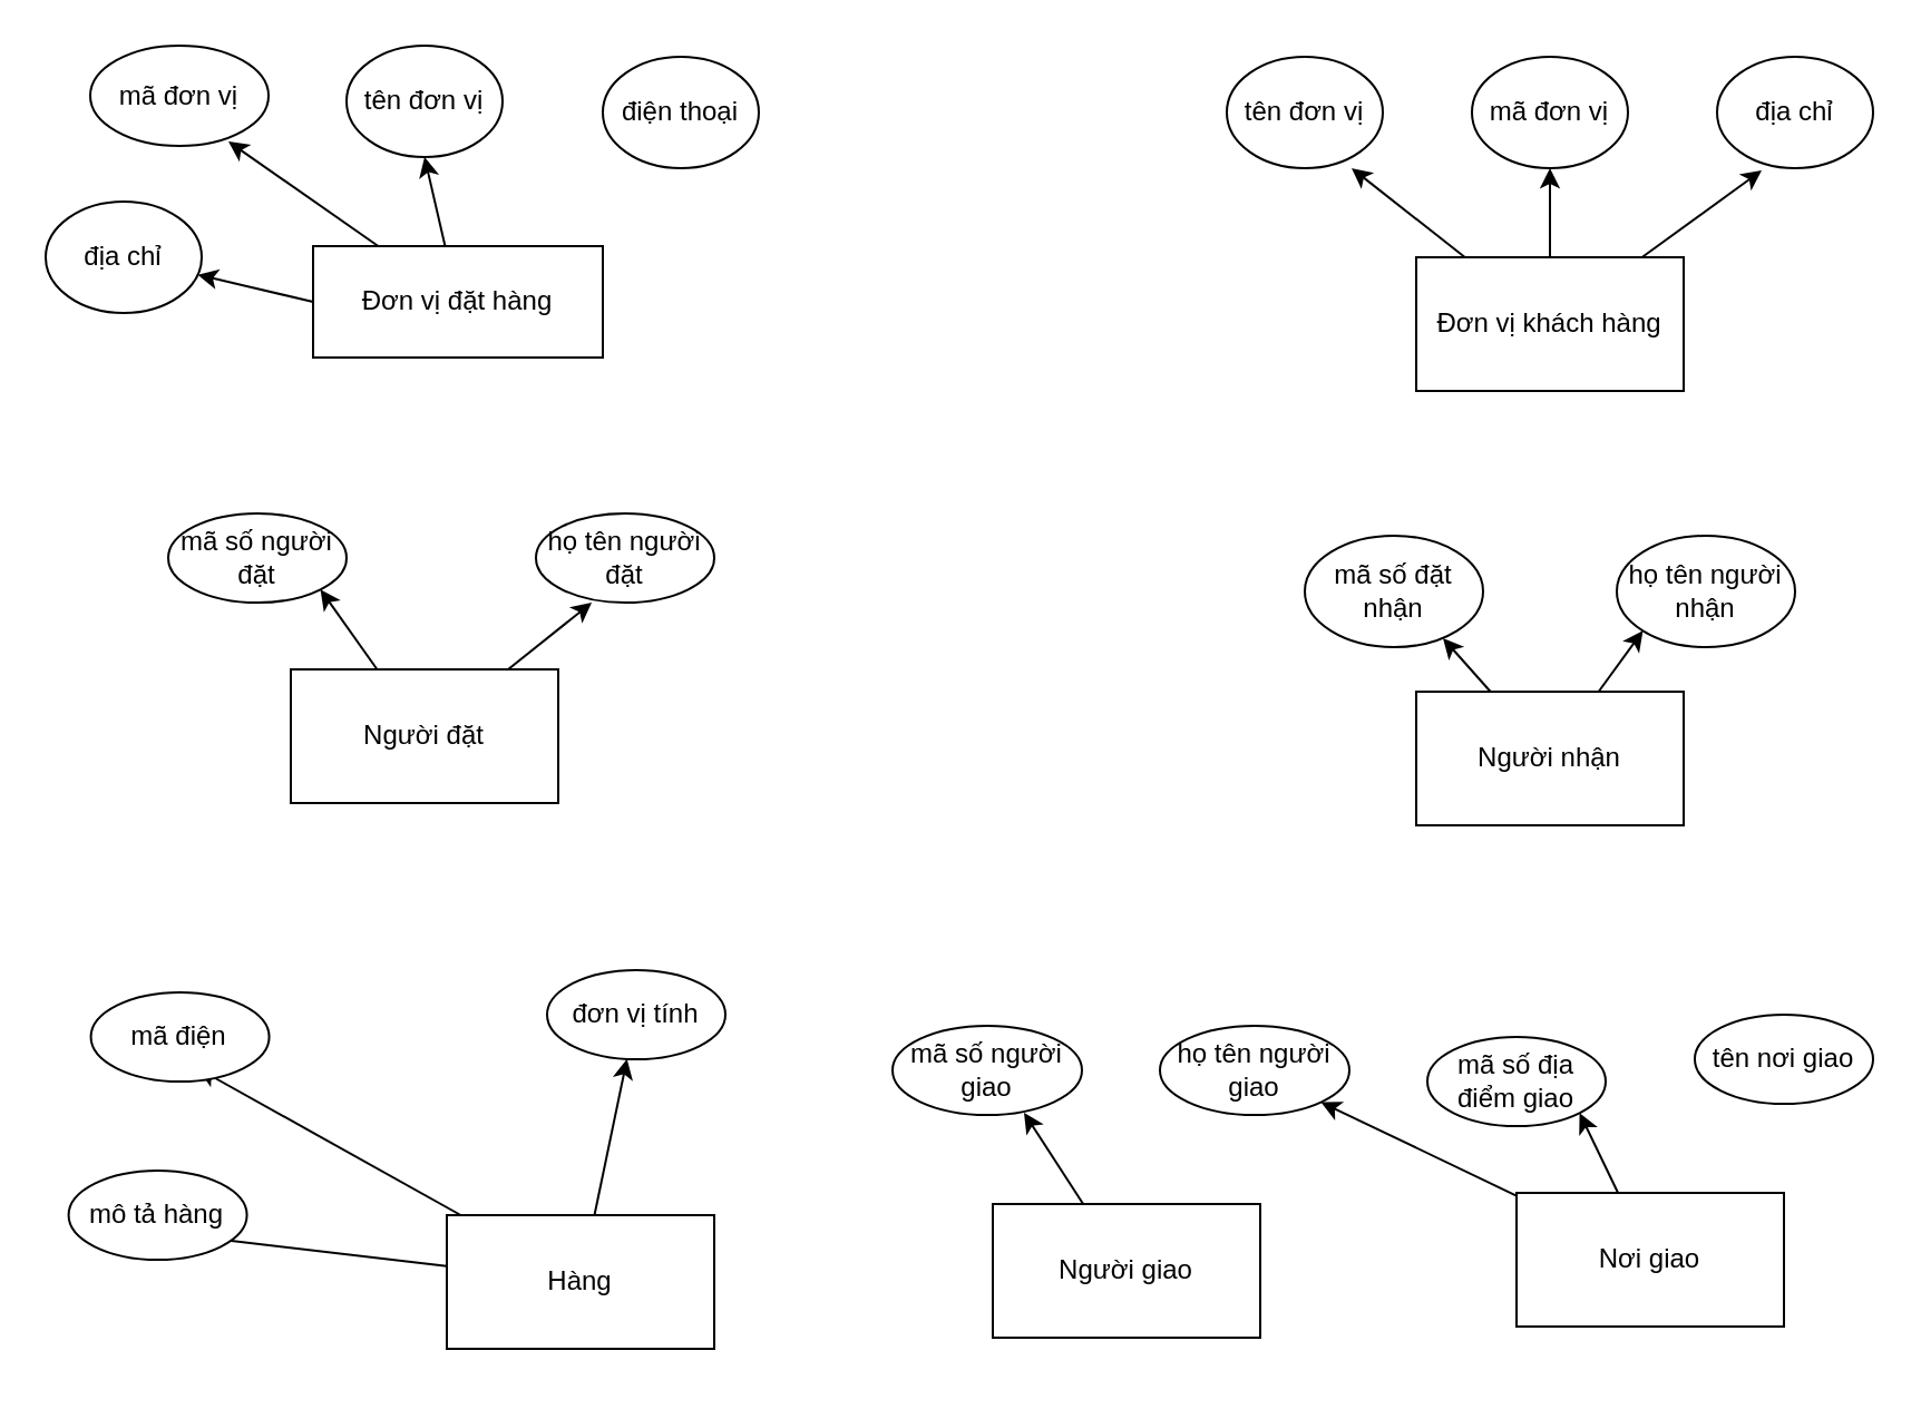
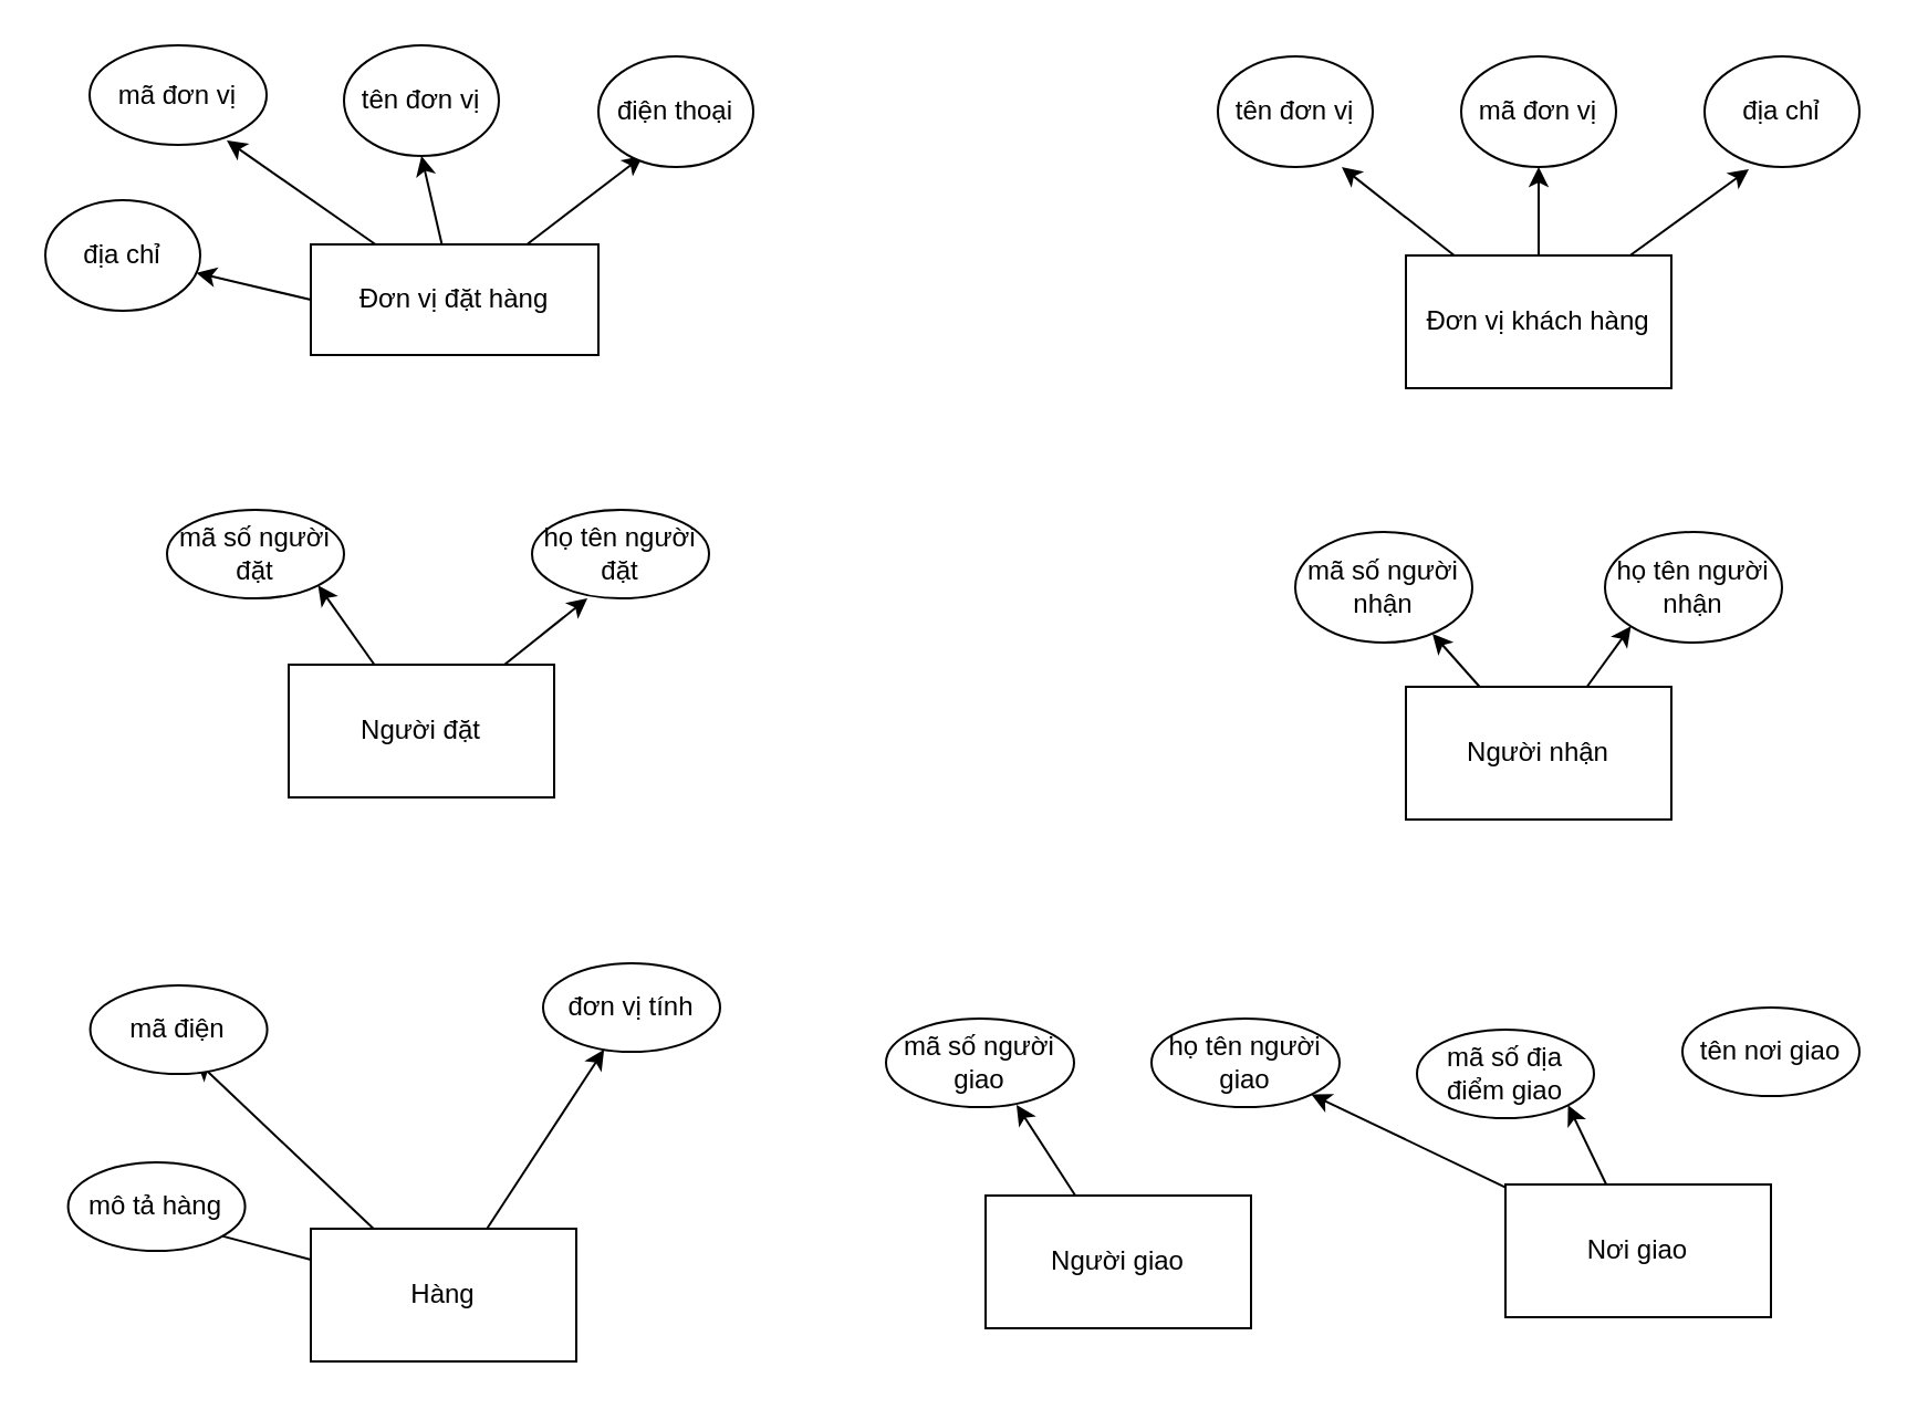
+ <mxCell id="5" style="rounded=0;orthogonalLoop=1;jettySize=auto;html=1;entryX=0.286;entryY=0.9;entryDx=0;entryDy=0;entryPerimeter=0;" edge="1" parent="1" source="6" target="10"><mxGeometry relative="1" as="geometry" /></mxCell>
- <mxCell id="33" value="mã số đặt nhận" style="ellipse;whiteSpace=wrap;html=1;" vertex="1" parent="1"><mxGeometry x="585" y="240" width="80" height="50" as="geometry" /></mxCell>
+ <mxCell id="33" value="mã số người nhận" style="ellipse;whiteSpace=wrap;html=1;" vertex="1" parent="1"><mxGeometry x="585" y="240" width="80" height="50" as="geometry" /></mxCell>
- <mxCell id="24" value="Hàng" style="rounded=0;whiteSpace=wrap;html=1;" vertex="1" parent="1"><mxGeometry x="200" y="545" width="120" height="60" as="geometry" /></mxCell>
+ <mxCell id="24" value="Hàng" style="rounded=0;whiteSpace=wrap;html=1;" vertex="1" parent="1"><mxGeometry x="140" y="555" width="120" height="60" as="geometry" /></mxCell>
